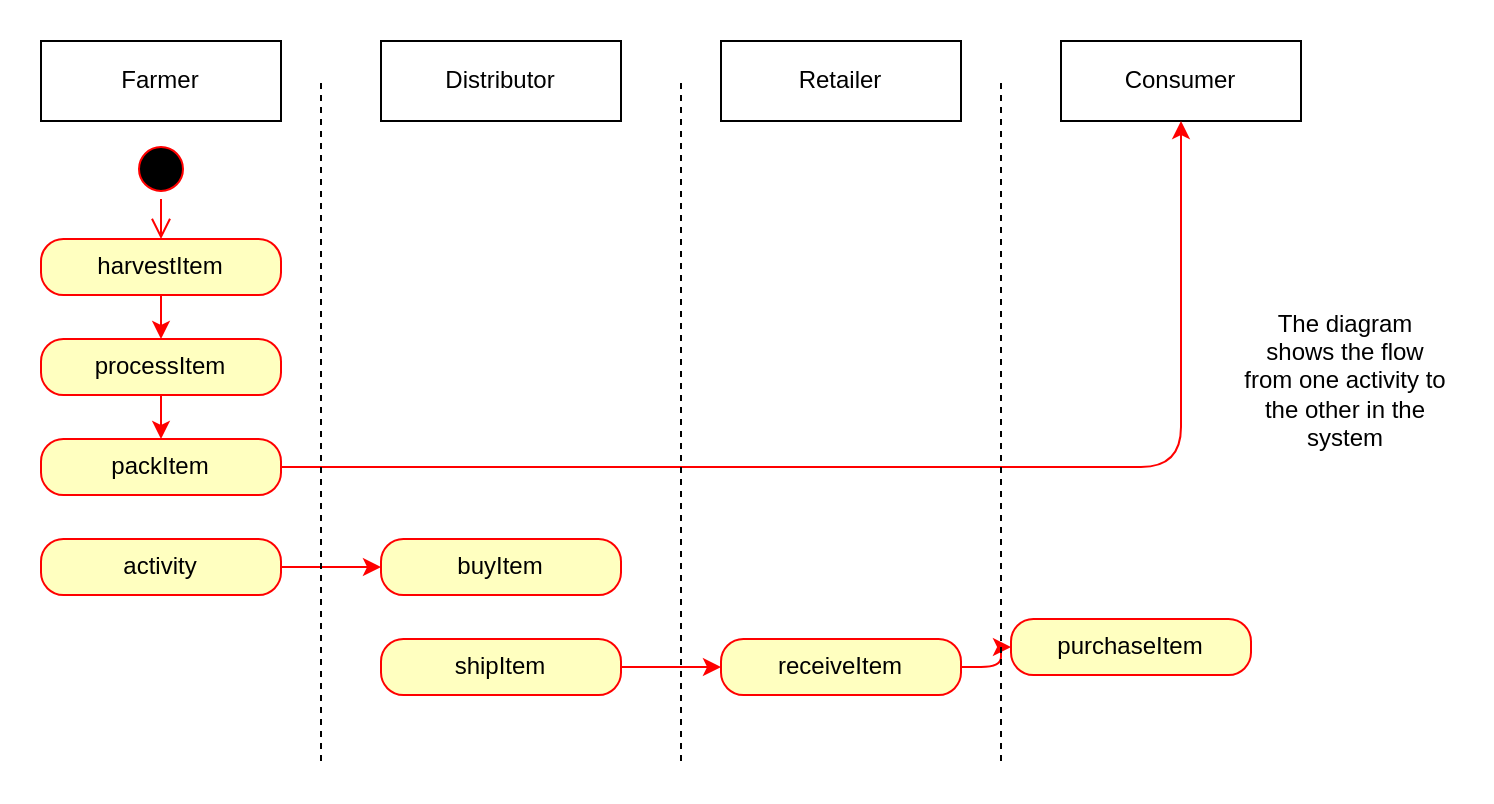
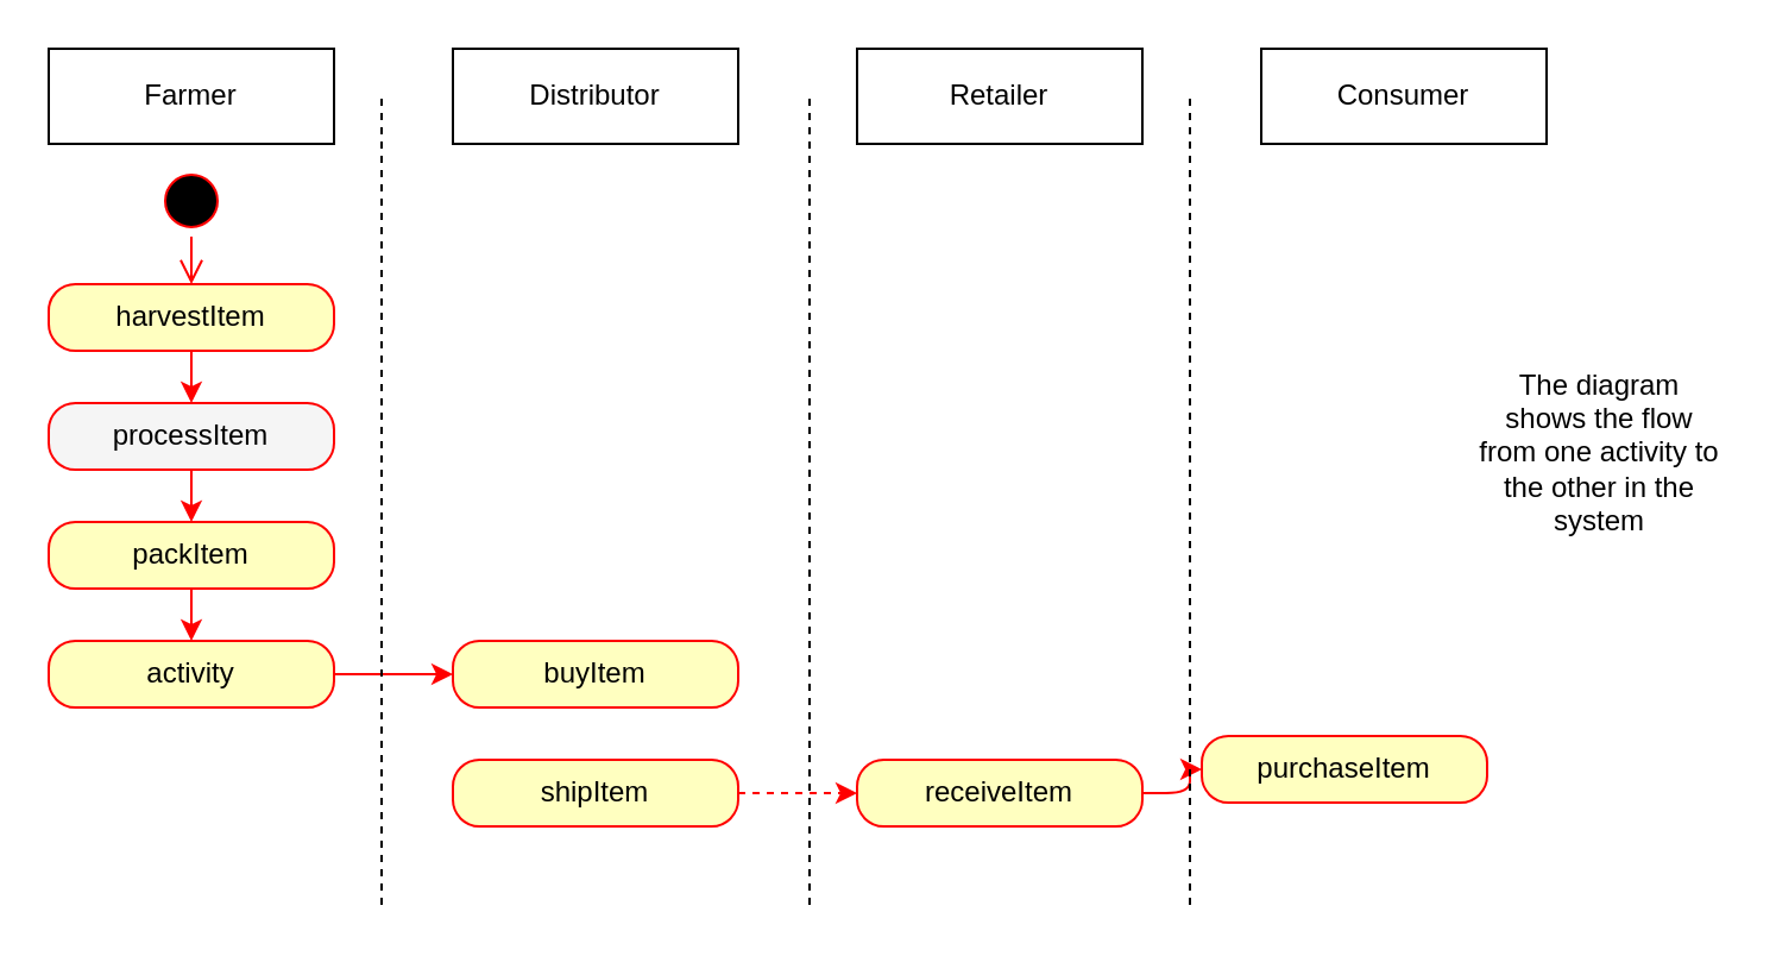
- <mxCell id="9" value="processItem" style="rounded=1;whiteSpace=wrap;html=1;strokeColor=#ff0000;fillColor=#ffffc0;arcSize=40;" parent="1" vertex="1"><mxGeometry x="20" y="169" width="120" height="28" as="geometry" /></mxCell>
+ <mxCell id="9" value="processItem" style="rounded=1;whiteSpace=wrap;html=1;strokeColor=#ff0000;fillColor=#f5f5f5;arcSize=40;" parent="1" vertex="1"><mxGeometry x="20" y="169" width="120" height="28" as="geometry" /></mxCell>
- <mxCell id="10" value="" style="edgeStyle=orthogonalEdgeStyle;rounded=1;orthogonalLoop=1;jettySize=auto;html=1;fontSize=12;strokeColor=#ff0000;fillColor=#ffffc0;arcSize=40;" parent="1" source="11" target="5" edge="1"><mxGeometry relative="1" as="geometry" /></mxCell>
+ <mxCell id="10" value="" style="edgeStyle=orthogonalEdgeStyle;rounded=1;orthogonalLoop=1;jettySize=auto;html=1;fontSize=12;strokeColor=#ff0000;fillColor=#ffffc0;arcSize=40;" parent="1" source="11" target="13" edge="1"><mxGeometry relative="1" as="geometry" /></mxCell>
- <mxCell id="15" value="" style="edgeStyle=orthogonalEdgeStyle;rounded=1;orthogonalLoop=1;jettySize=auto;html=1;fontSize=12;strokeColor=#ff0000;fillColor=#ffffc0;arcSize=40;" parent="1" source="16" target="18" edge="1"><mxGeometry relative="1" as="geometry" /></mxCell>
+ <mxCell id="15" value="" style="edgeStyle=orthogonalEdgeStyle;rounded=1;orthogonalLoop=1;jettySize=auto;html=1;fontSize=12;strokeColor=#ff0000;fillColor=#ffffc0;arcSize=40;dashed=1;" parent="1" source="16" target="18" edge="1"><mxGeometry relative="1" as="geometry" /></mxCell>
